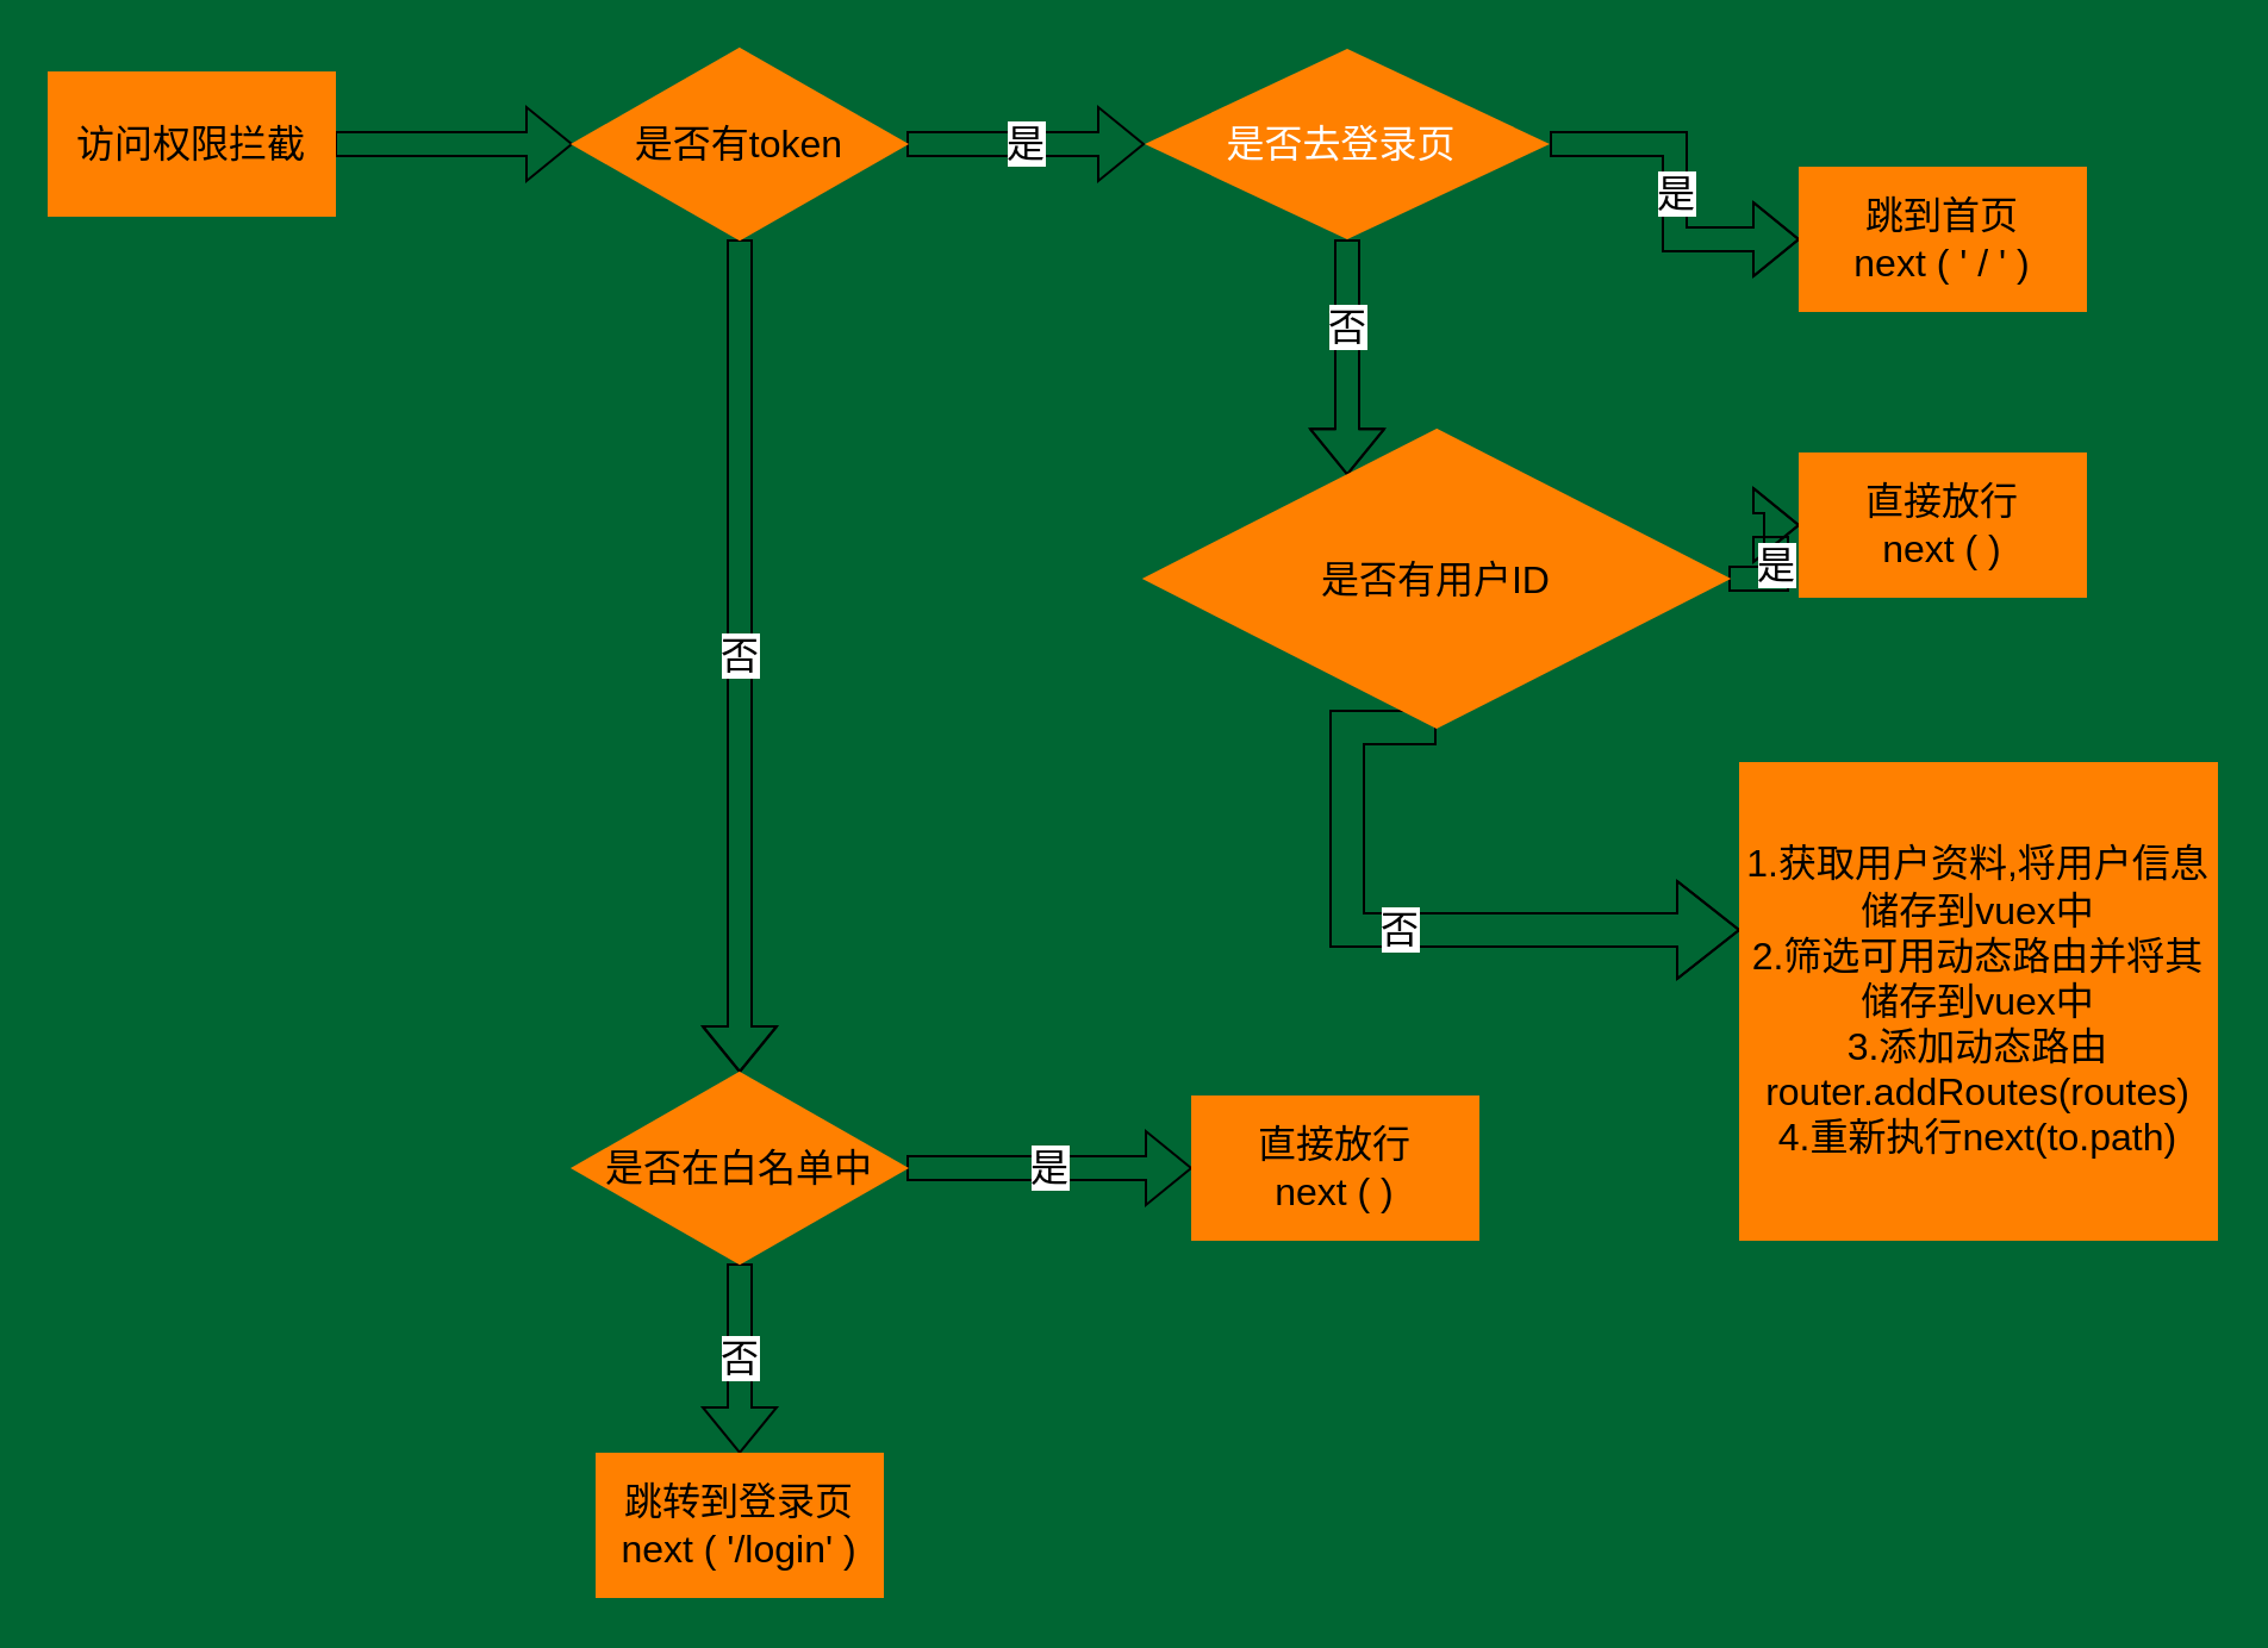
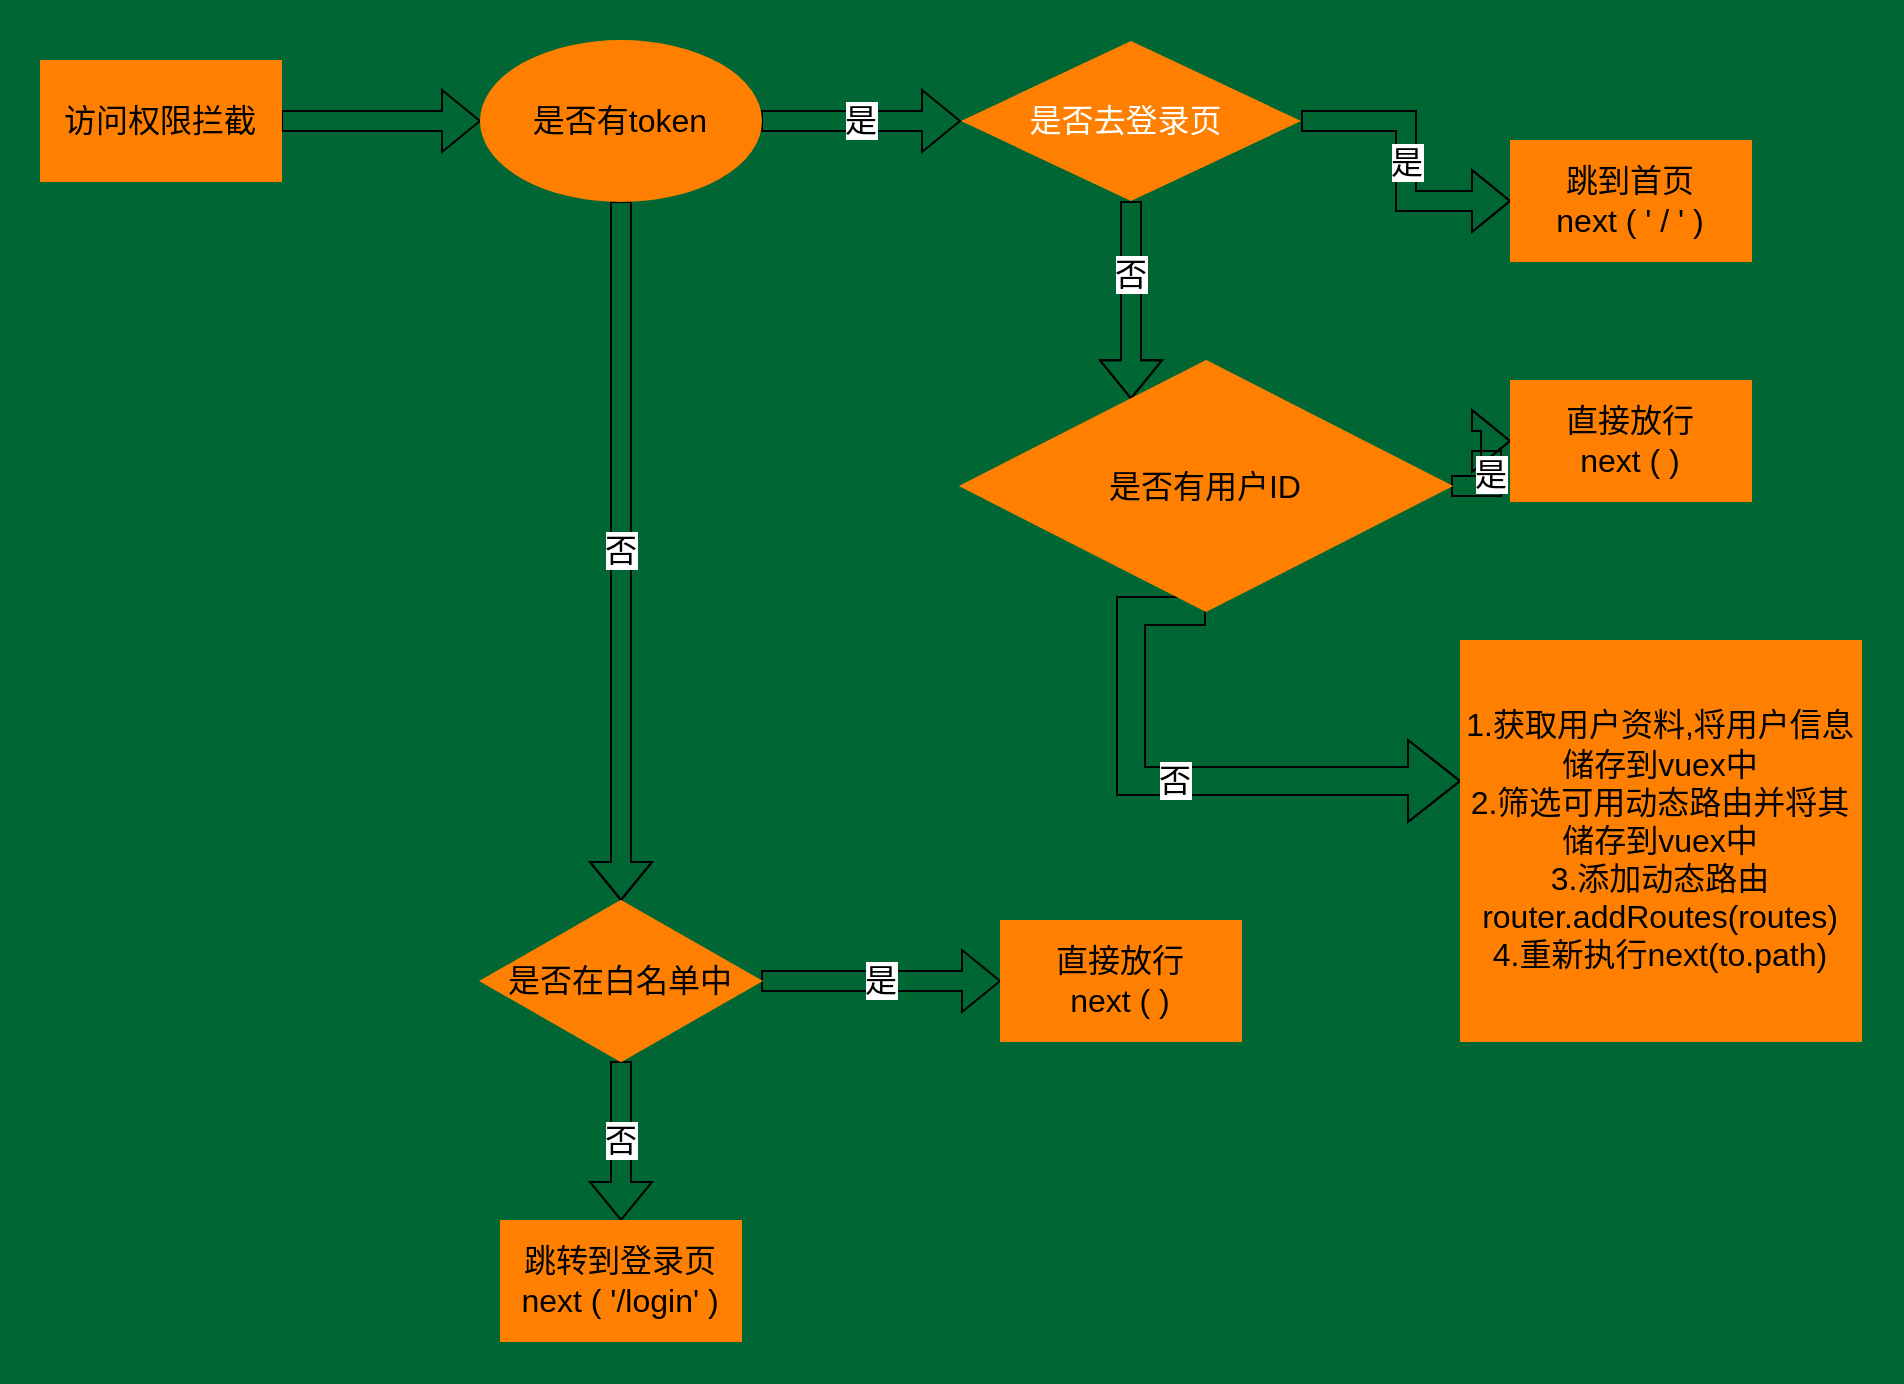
- <mxCell id="6" value="是否有token" style="rhombus;whiteSpace=wrap;html=1;rounded=0;strokeColor=#FF8000;fontSize=16;fillColor=#FF8000;" parent="1" vertex="1"><mxGeometry x="240" y="20" width="140" height="80" as="geometry" /></mxCell>
+ <mxCell id="6" value="是否有token" style="ellipse;whiteSpace=wrap;html=1;strokeColor=#FF8000;fontSize=16;fillColor=#FF8000;" parent="1" vertex="1"><mxGeometry x="240" y="20" width="140" height="80" as="geometry" /></mxCell>
